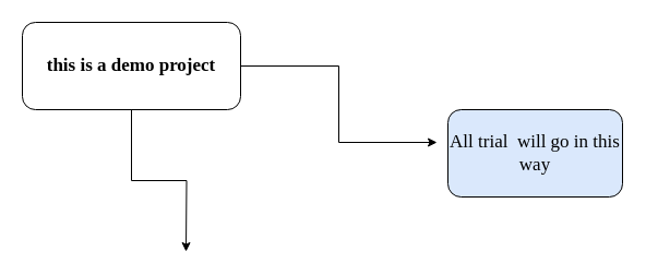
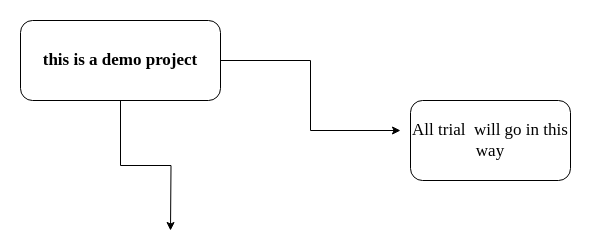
- <mxCell id="5" value="All trial&amp;nbsp; will go in this way" style="rounded=1;whiteSpace=wrap;html=1;fontFamily=Verdana;fontSize=17;fillColor=#dae8fc;" vertex="1" parent="1"><mxGeometry x="410" y="100" width="160" height="80" as="geometry" /></mxCell>
+ <mxCell id="5" value="All trial&amp;nbsp; will go in this way" style="rounded=1;whiteSpace=wrap;html=1;fontFamily=Verdana;fontSize=17;" vertex="1" parent="1"><mxGeometry x="410" y="100" width="160" height="80" as="geometry" /></mxCell>
